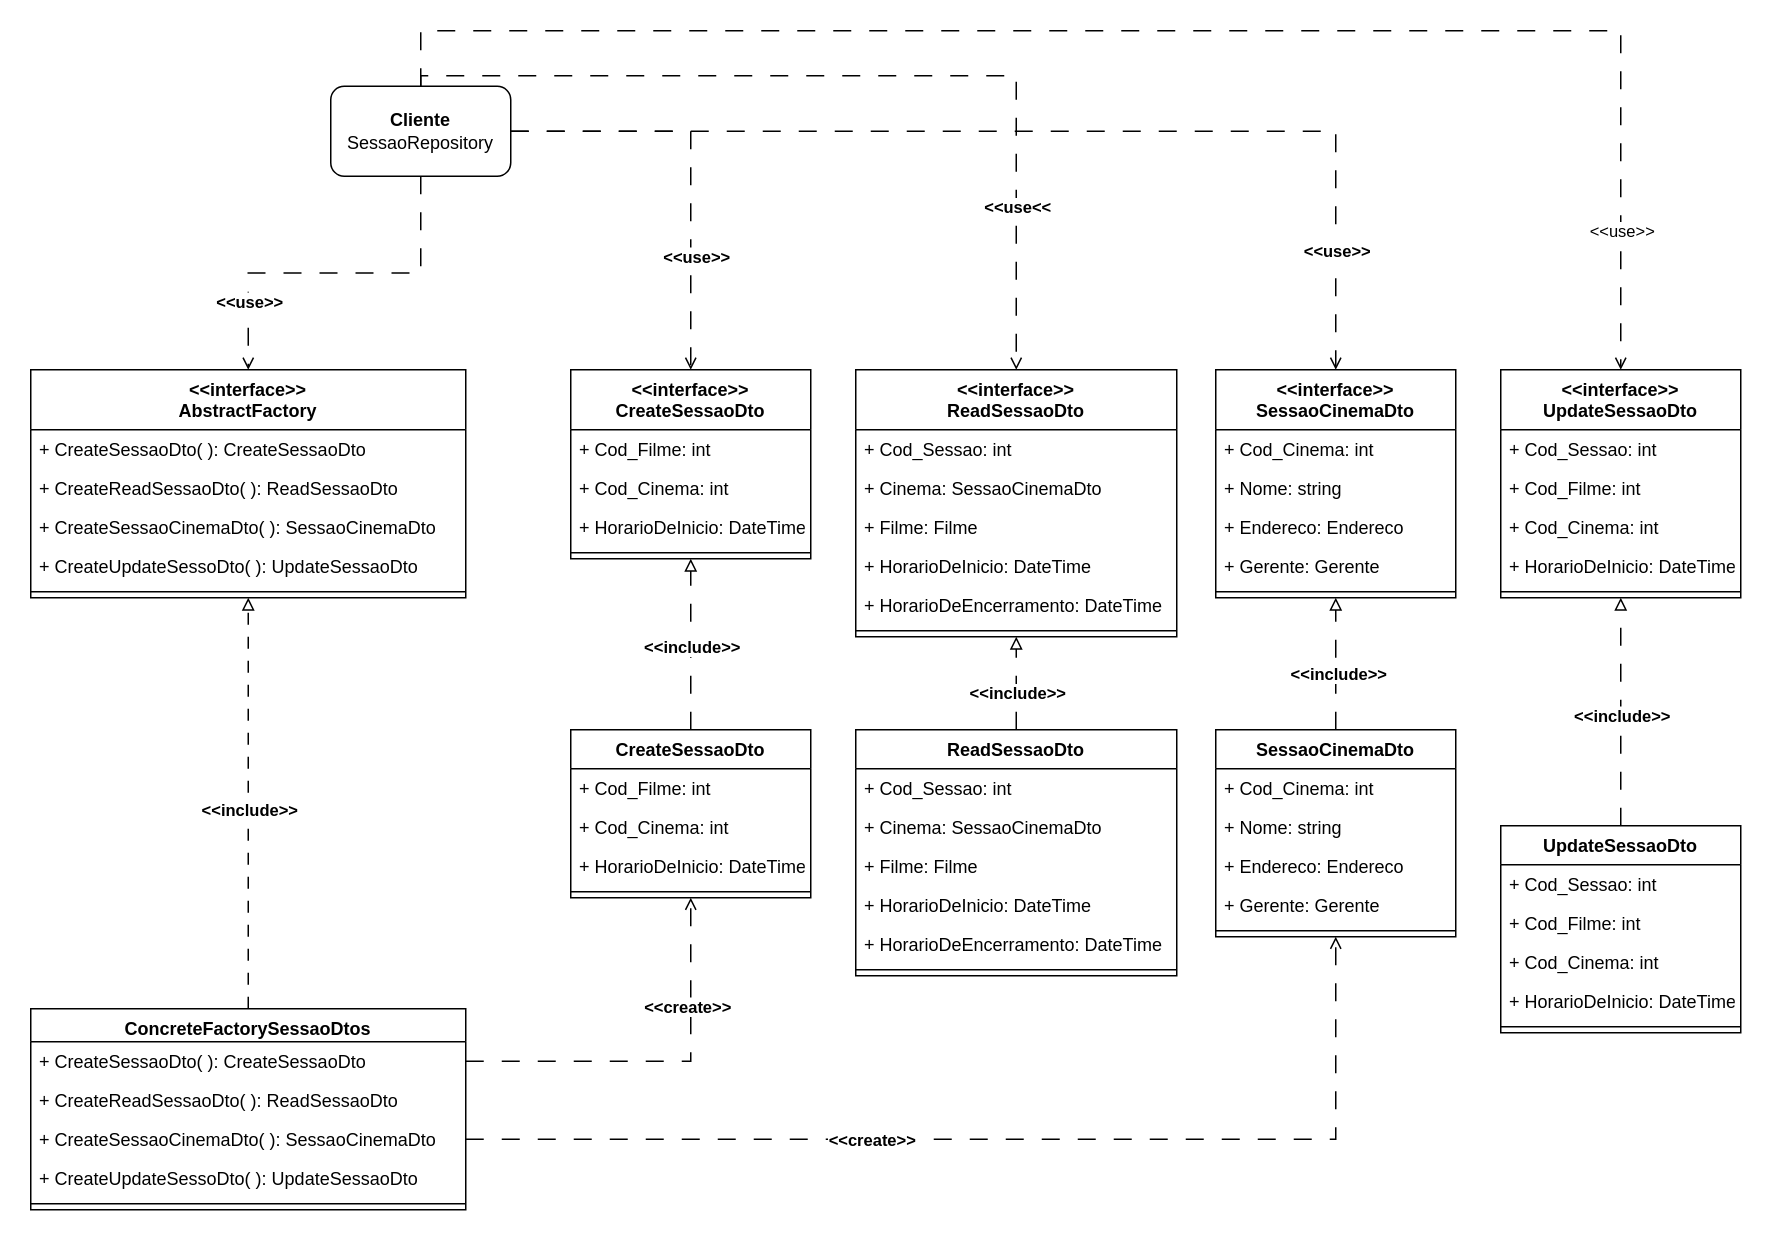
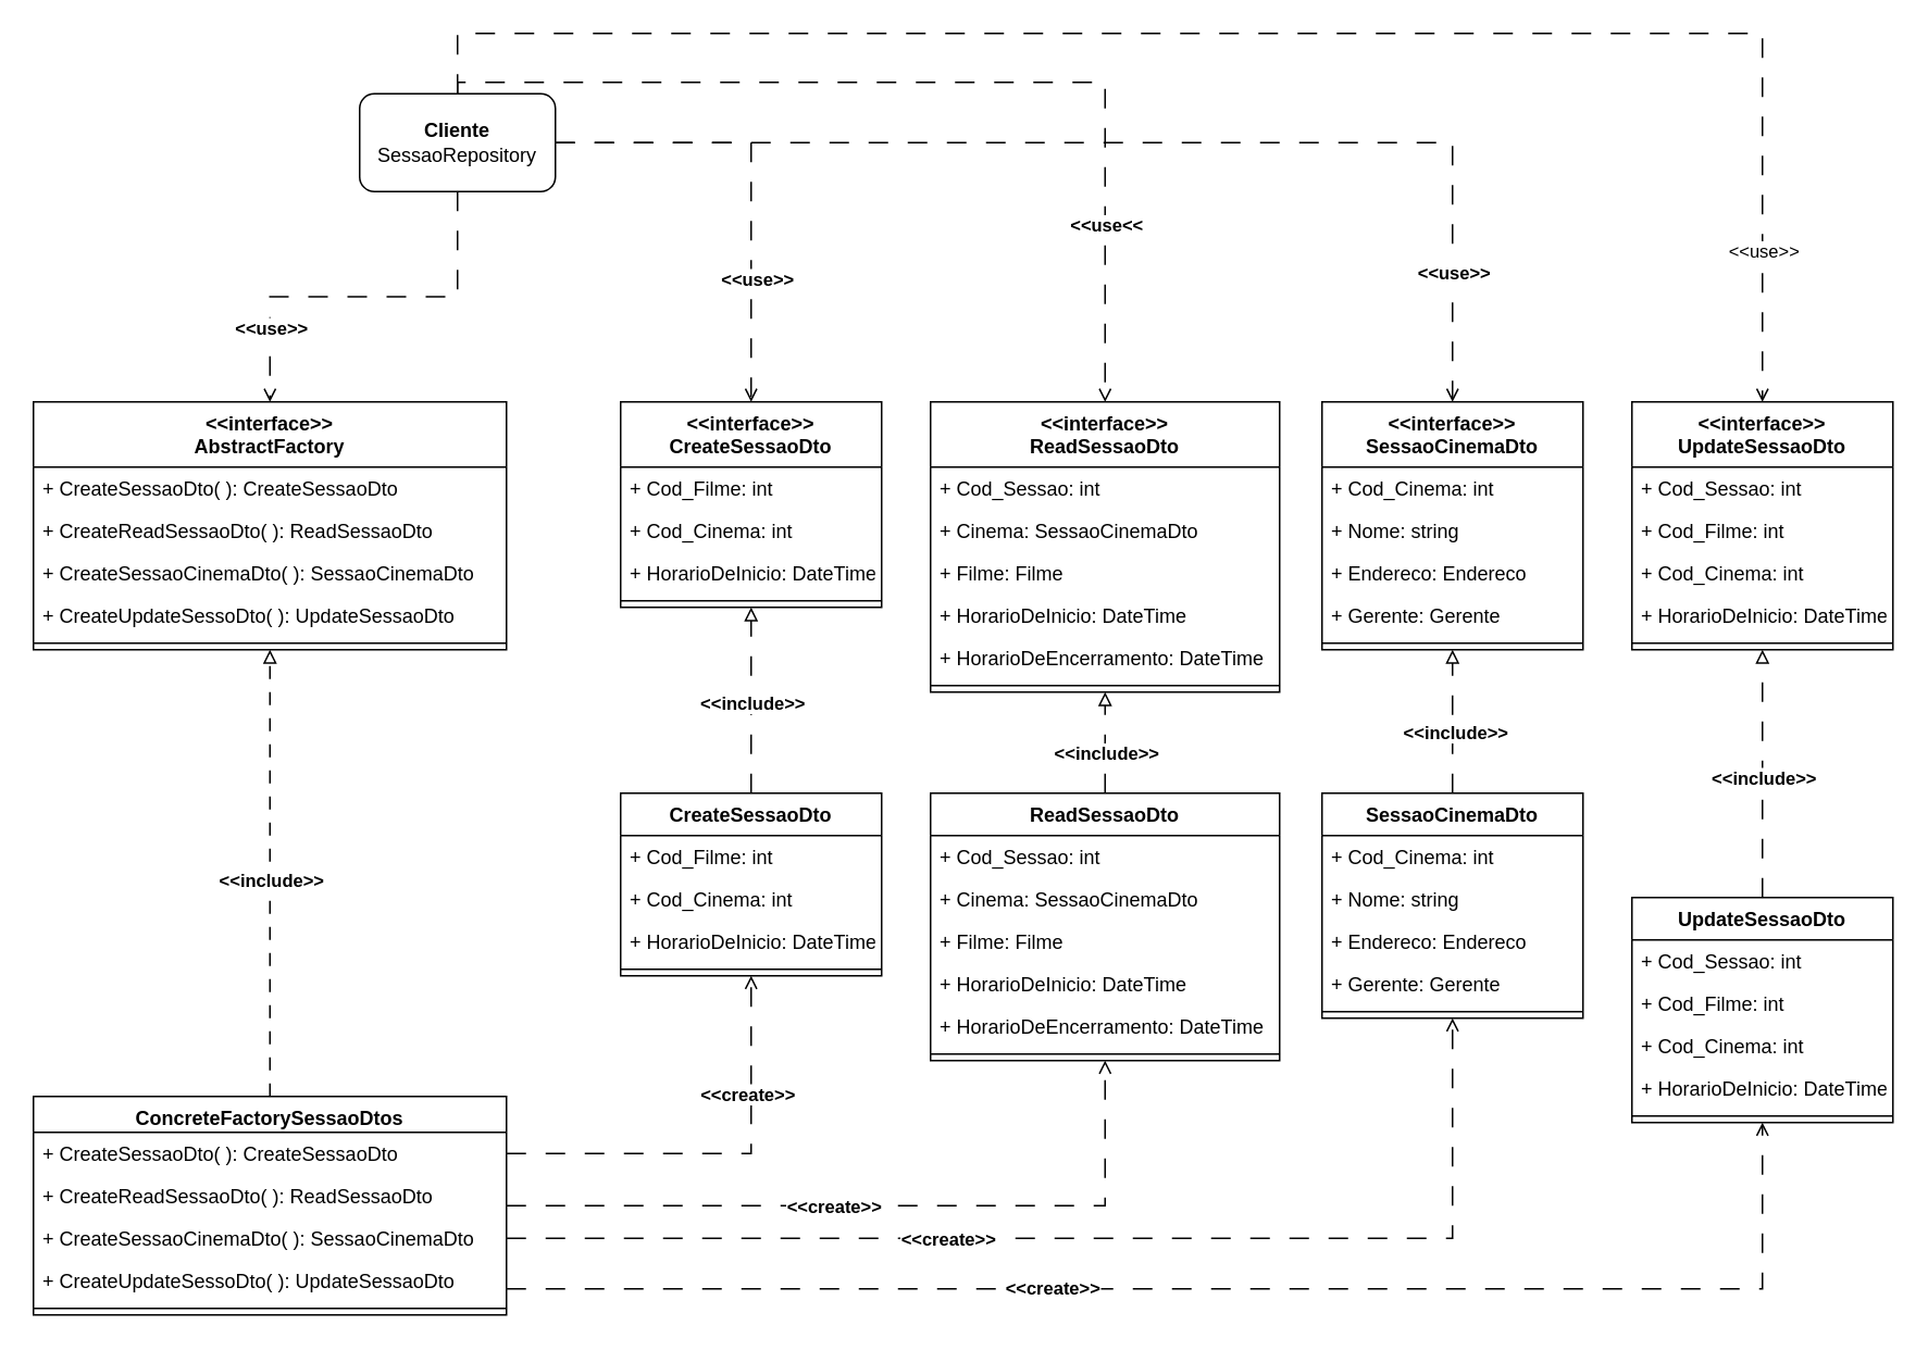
+ <mxCell id="10" style="edgeStyle=orthogonalEdgeStyle;rounded=0;orthogonalLoop=1;jettySize=auto;html=1;entryX=0.5;entryY=1;entryDx=0;entryDy=0;dashed=1;dashPattern=12 12;endArrow=open;endFill=0;" edge="1" parent="1" source="14" target="46"><mxGeometry relative="1" as="geometry" /></mxCell>
+ <mxCell id="11" value="&lt;b&gt;&amp;lt;&amp;lt;create&amp;gt;&amp;gt;&lt;/b&gt;" style="edgeLabel;html=1;align=center;verticalAlign=middle;resizable=0;points=[];" vertex="1" connectable="0" parent="10"><mxGeometry x="-0.263" relative="1" as="geometry"><mxPoint x="32" as="offset" /></mxGeometry></mxCell>
+ <mxCell id="12" style="edgeStyle=orthogonalEdgeStyle;rounded=0;orthogonalLoop=1;jettySize=auto;html=1;entryX=0.5;entryY=1;entryDx=0;entryDy=0;dashed=1;dashPattern=12 12;endArrow=open;endFill=0;" edge="1" parent="1" source="14" target="62"><mxGeometry relative="1" as="geometry"><Array as="points"><mxPoint x="1080" y="790" /></Array></mxGeometry></mxCell>
+ <mxCell id="13" value="&lt;b&gt;&amp;lt;&amp;lt;create&amp;gt;&amp;gt;&lt;/b&gt;" style="edgeLabel;html=1;align=center;verticalAlign=middle;resizable=0;points=[];" vertex="1" connectable="0" parent="12"><mxGeometry x="-0.234" y="1" relative="1" as="geometry"><mxPoint as="offset" /></mxGeometry></mxCell>
